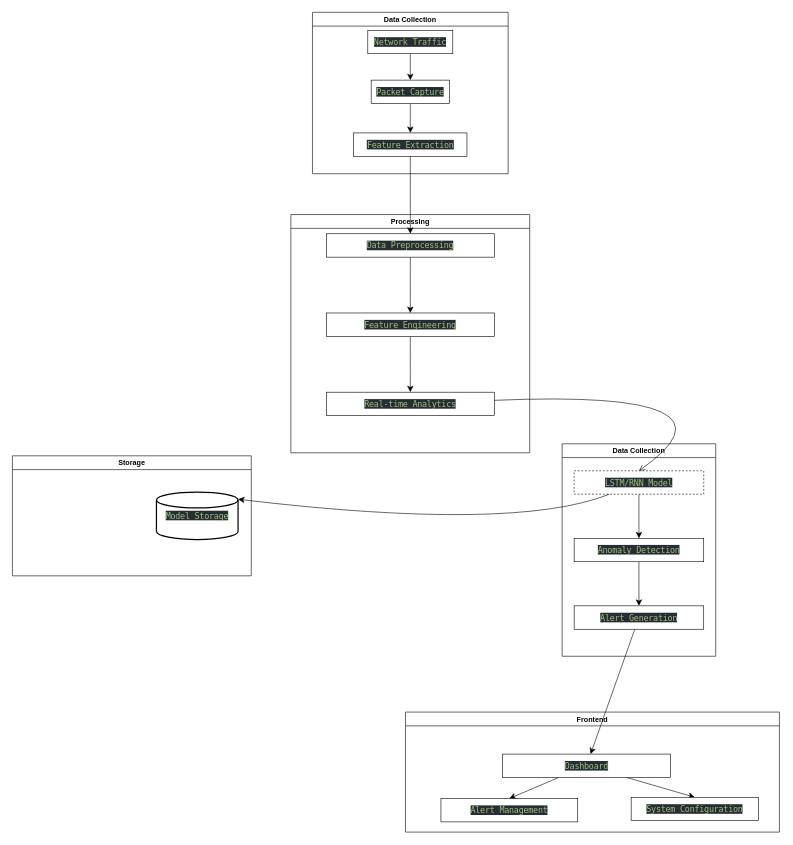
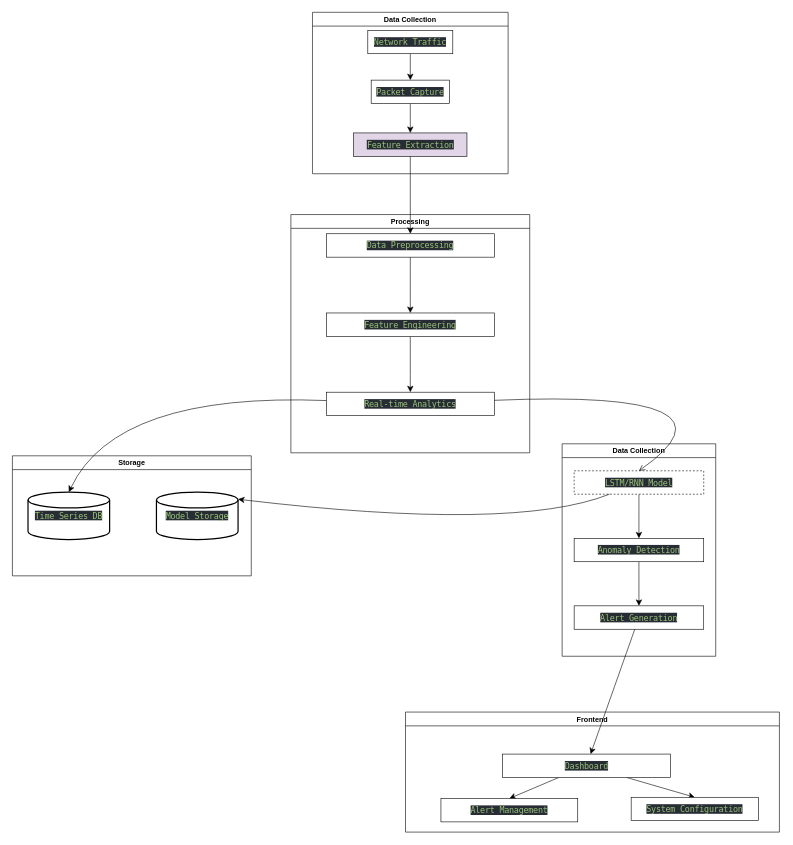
- <mxCell id="7" value="&lt;span style=&quot;color: rgb(152, 195, 121); font-family: &amp;quot;Fira Code&amp;quot;, &amp;quot;Fira Mono&amp;quot;, Menlo, Consolas, &amp;quot;DejaVu Sans Mono&amp;quot;, monospace; font-size: 14px; letter-spacing: -0.4px; text-align: left; white-space: pre; background-color: rgb(40, 44, 52);&quot;&gt;Feature Extraction&lt;/span&gt;" style="rounded=0;whiteSpace=wrap;html=1;" vertex="1" parent="2"><mxGeometry x="68.59" y="201" width="188.81" height="39" as="geometry" /></mxCell>
+ <mxCell id="7" value="&lt;span style=&quot;color: rgb(152, 195, 121); font-family: &amp;quot;Fira Code&amp;quot;, &amp;quot;Fira Mono&amp;quot;, Menlo, Consolas, &amp;quot;DejaVu Sans Mono&amp;quot;, monospace; font-size: 14px; letter-spacing: -0.4px; text-align: left; white-space: pre; background-color: rgb(40, 44, 52);&quot;&gt;Feature Extraction&lt;/span&gt;" style="rounded=0;whiteSpace=wrap;html=1;fillColor=#e1d5e7;" vertex="1" parent="2"><mxGeometry x="68.59" y="201" width="188.81" height="39" as="geometry" /></mxCell>
+ <mxCell id="30" style="edgeStyle=none;curved=1;rounded=0;orthogonalLoop=1;jettySize=auto;html=1;entryX=0.5;entryY=0;entryDx=0;entryDy=0;entryPerimeter=0;fontSize=12;startSize=8;endSize=8;" edge="1" parent="1" source="13" target="15"><mxGeometry relative="1" as="geometry"><Array as="points"><mxPoint x="193" y="653" /></Array></mxGeometry></mxCell>
+ <mxCell id="15" value="&lt;span style=&quot;color: rgb(152, 195, 121); font-family: &amp;quot;Fira Code&amp;quot;, &amp;quot;Fira Mono&amp;quot;, Menlo, Consolas, &amp;quot;DejaVu Sans Mono&amp;quot;, monospace; font-size: 14px; letter-spacing: -0.4px; text-align: left; white-space: pre; background-color: rgb(40, 44, 52);&quot;&gt;Time Series DB&lt;/span&gt;" style="strokeWidth=2;html=1;shape=mxgraph.flowchart.database;whiteSpace=wrap;" vertex="1" parent="14"><mxGeometry x="26" y="60.5" width="136" height="79" as="geometry" /></mxCell>
